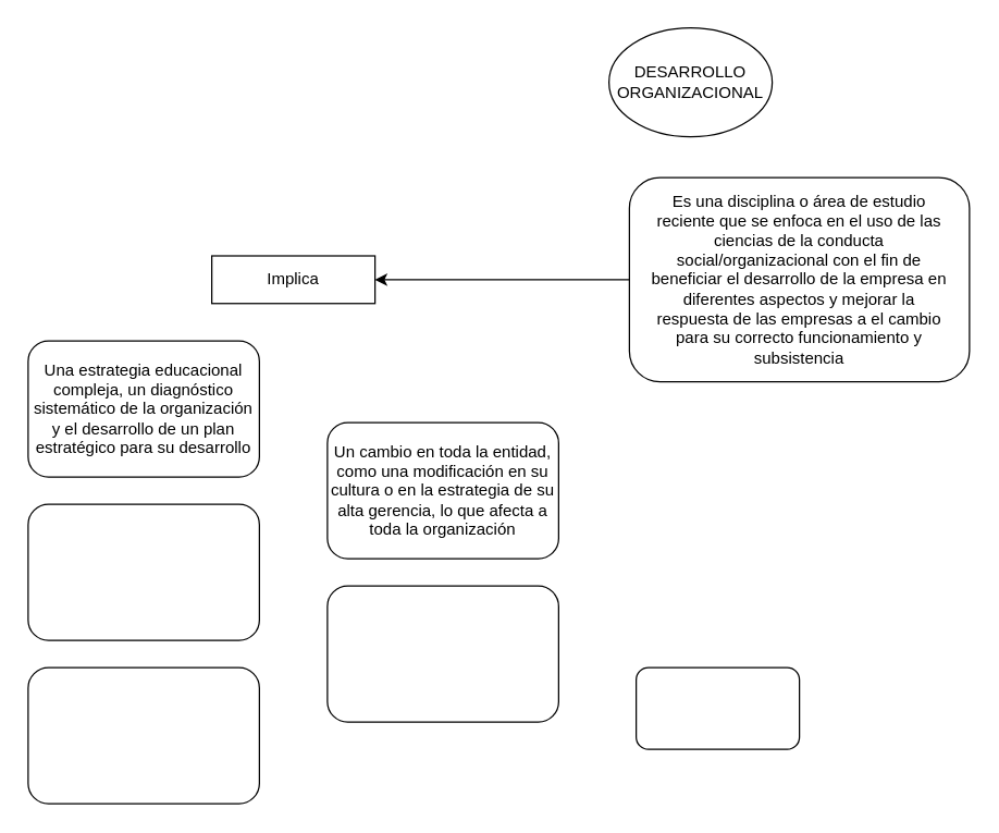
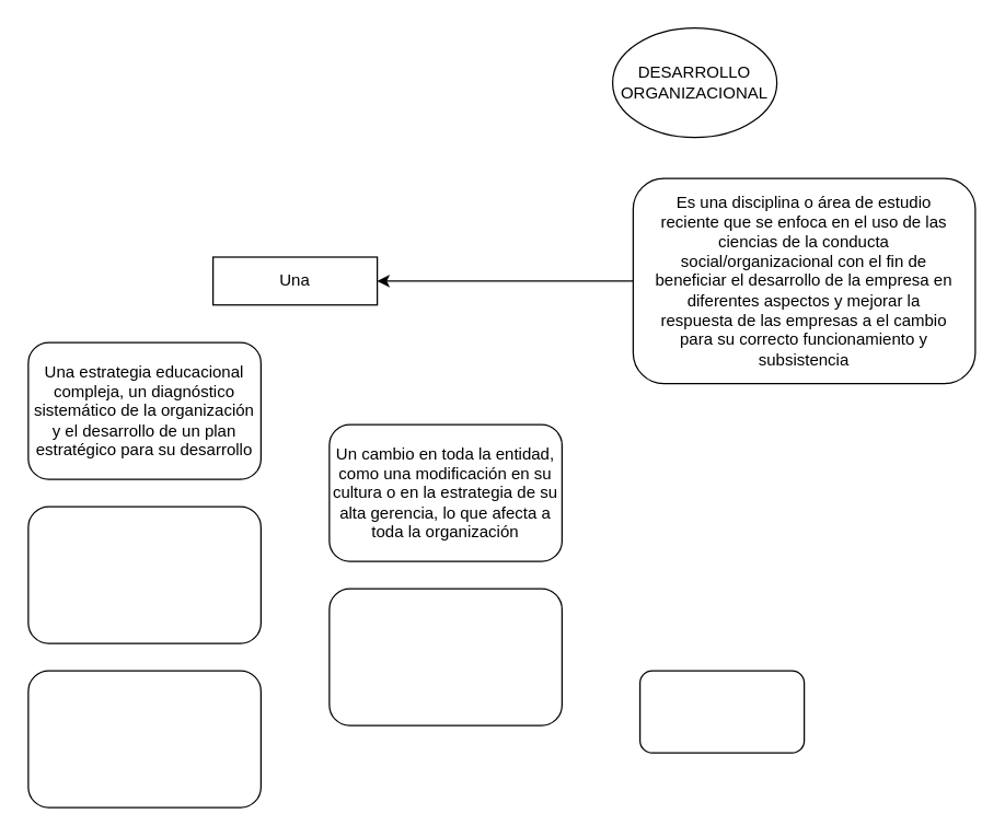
- <mxCell id="5" value="Implica" style="rounded=0;whiteSpace=wrap;html=1;" vertex="1" parent="1"><mxGeometry x="155" y="187.5" width="120" height="35" as="geometry" /></mxCell>
+ <mxCell id="5" value="Una" style="rounded=0;whiteSpace=wrap;html=1;" vertex="1" parent="1"><mxGeometry x="155" y="187.5" width="120" height="35" as="geometry" /></mxCell>
